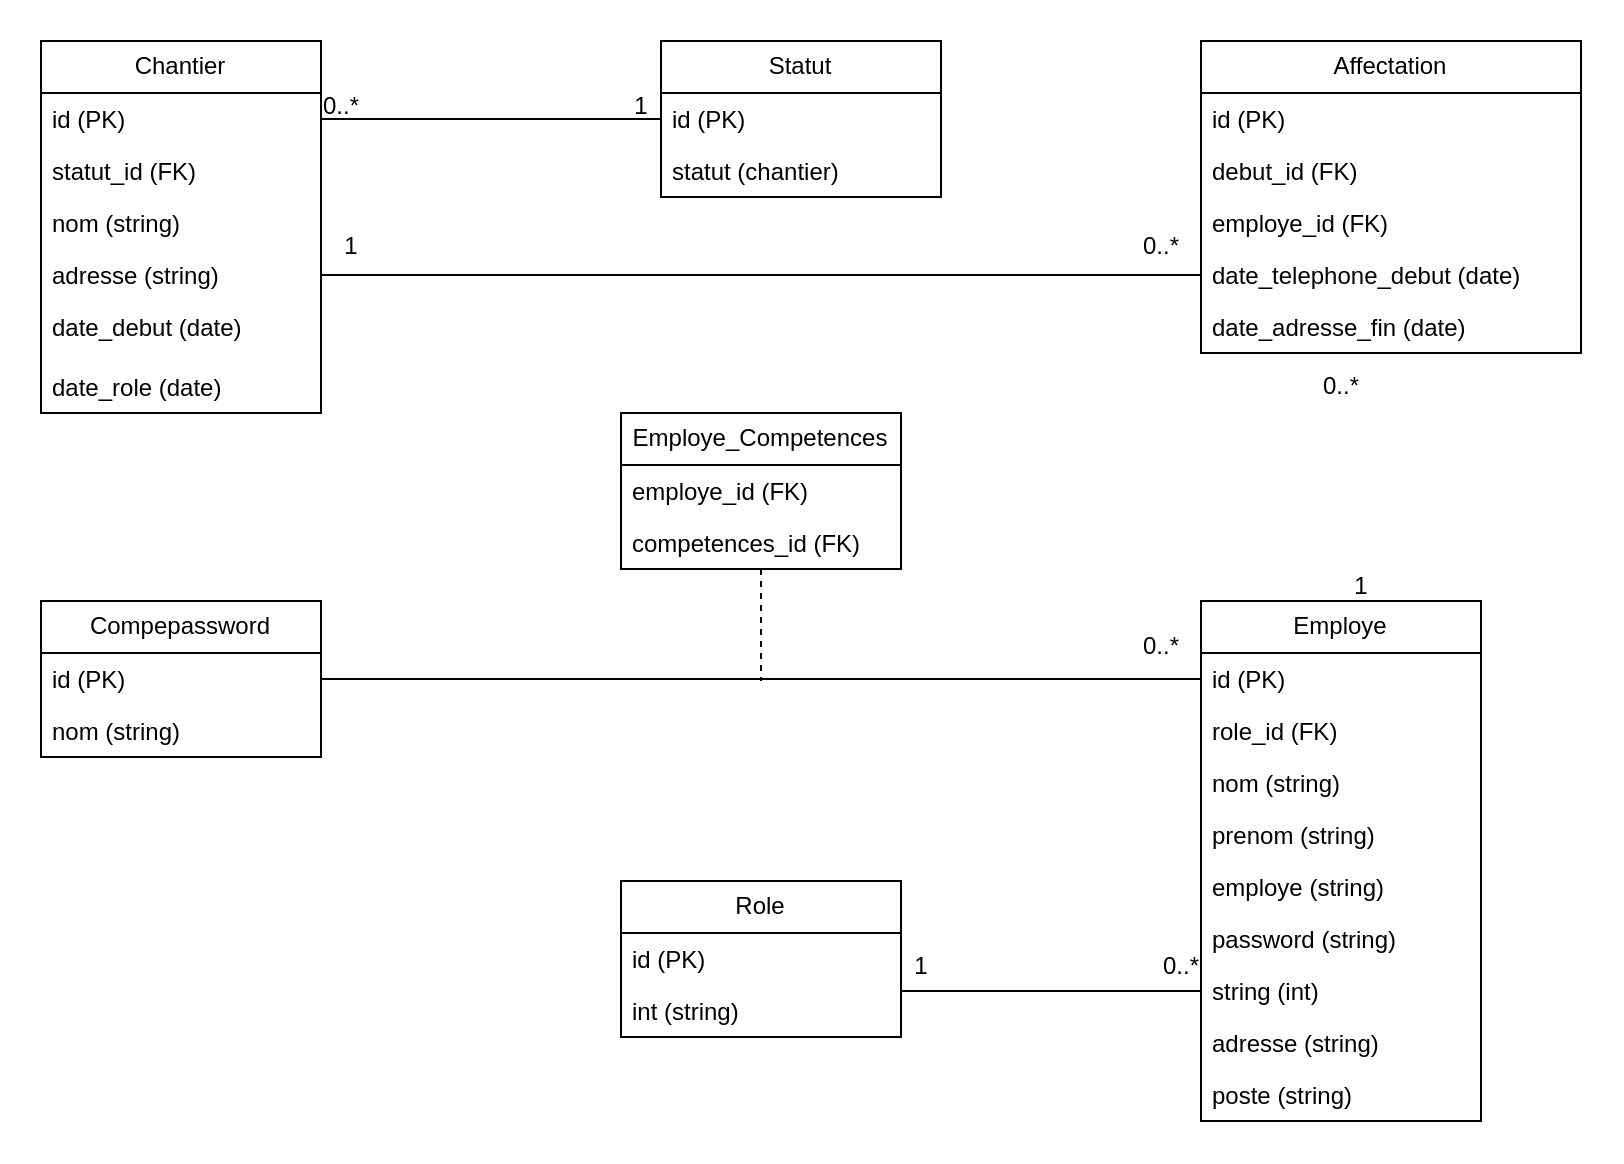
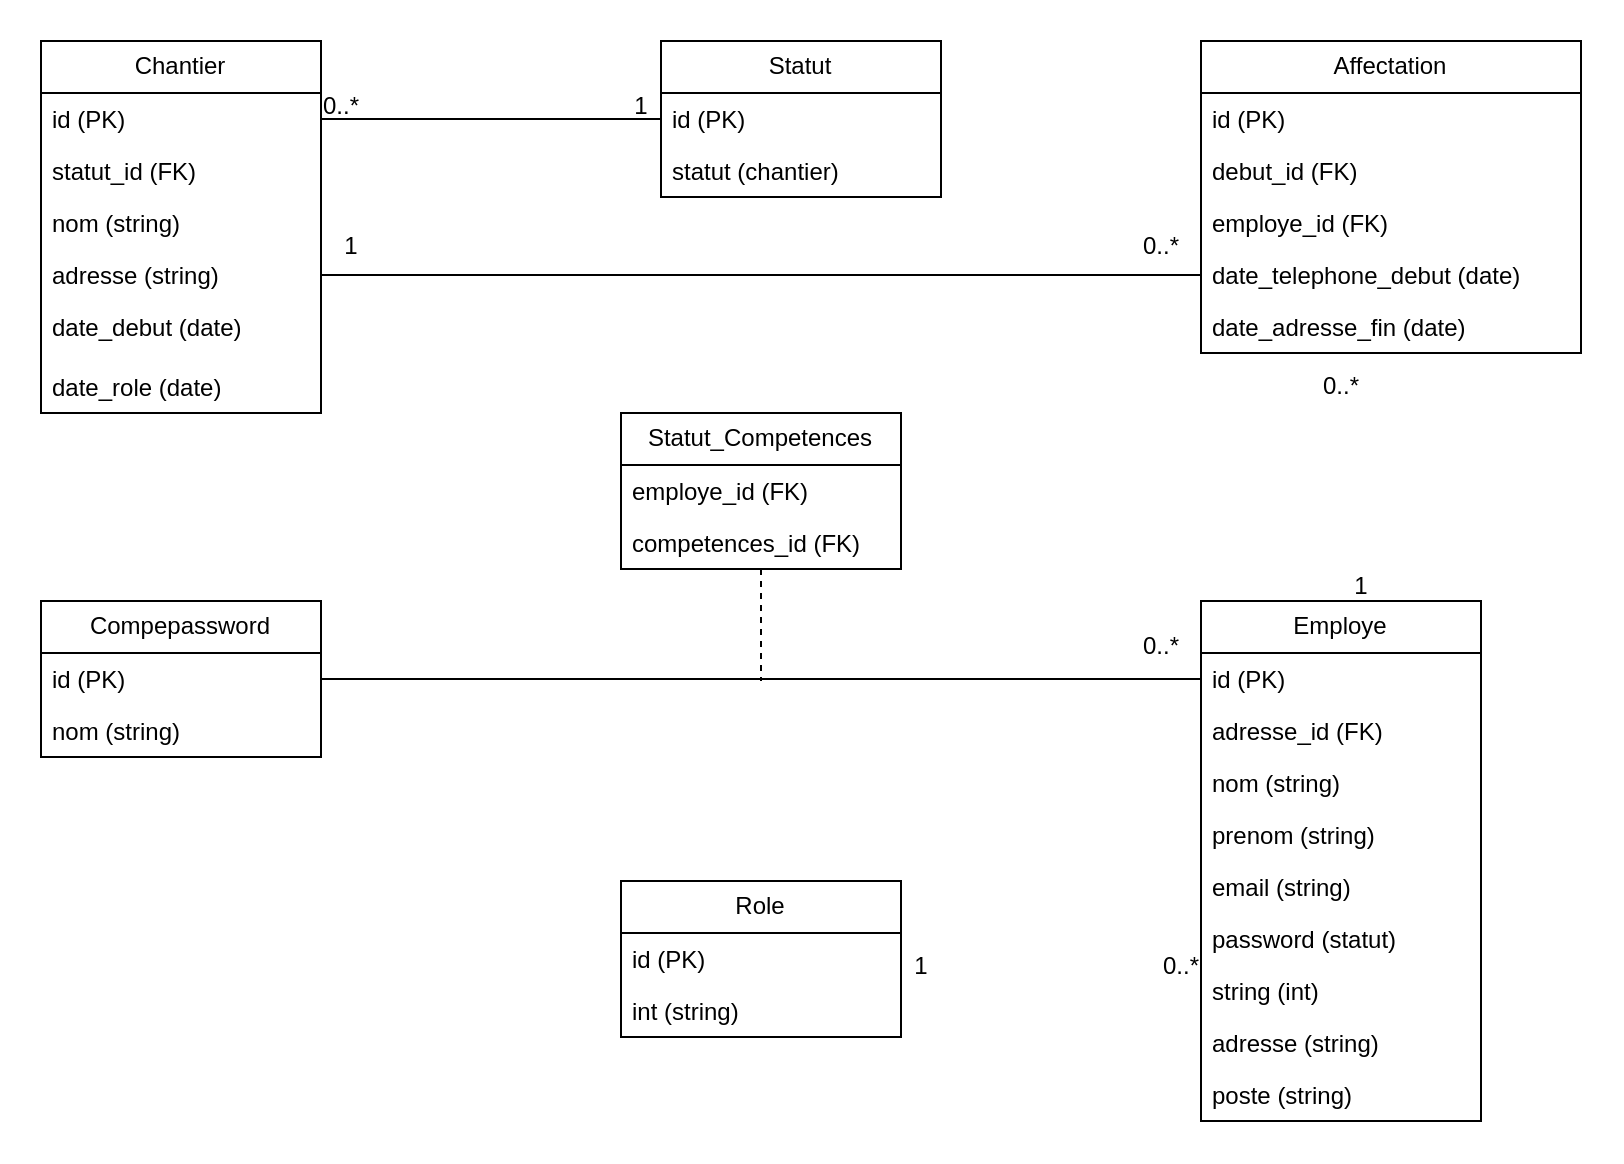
- <mxCell id="31" value="Employe_Competences" style="swimlane;fontStyle=0;childLayout=stackLayout;horizontal=1;startSize=26;fillColor=none;horizontalStack=0;resizeParent=1;resizeParentMax=0;resizeLast=0;collapsible=1;marginBottom=0;whiteSpace=wrap;html=1;" vertex="1" parent="1"><mxGeometry x="310" y="206" width="140" height="78" as="geometry" /></mxCell>
+ <mxCell id="31" value="Statut_Competences" style="swimlane;fontStyle=0;childLayout=stackLayout;horizontal=1;startSize=26;fillColor=none;horizontalStack=0;resizeParent=1;resizeParentMax=0;resizeLast=0;collapsible=1;marginBottom=0;whiteSpace=wrap;html=1;" vertex="1" parent="1"><mxGeometry x="310" y="206" width="140" height="78" as="geometry" /></mxCell>
- <mxCell id="11" value="role_id (FK)" style="text;strokeColor=none;fillColor=none;align=left;verticalAlign=top;spacingLeft=4;spacingRight=4;overflow=hidden;rotatable=0;points=[[0,0.5],[1,0.5]];portConstraint=eastwest;whiteSpace=wrap;html=1;" vertex="1" parent="9"><mxGeometry y="52" width="140" height="26" as="geometry" /></mxCell>
+ <mxCell id="11" value="adresse_id (FK)" style="text;strokeColor=none;fillColor=none;align=left;verticalAlign=top;spacingLeft=4;spacingRight=4;overflow=hidden;rotatable=0;points=[[0,0.5],[1,0.5]];portConstraint=eastwest;whiteSpace=wrap;html=1;" vertex="1" parent="9"><mxGeometry y="52" width="140" height="26" as="geometry" /></mxCell>
- <mxCell id="14" value="employe (string)" style="text;strokeColor=none;fillColor=none;align=left;verticalAlign=top;spacingLeft=4;spacingRight=4;overflow=hidden;rotatable=0;points=[[0,0.5],[1,0.5]];portConstraint=eastwest;whiteSpace=wrap;html=1;" vertex="1" parent="9"><mxGeometry y="130" width="140" height="26" as="geometry" /></mxCell>
+ <mxCell id="14" value="email (string)" style="text;strokeColor=none;fillColor=none;align=left;verticalAlign=top;spacingLeft=4;spacingRight=4;overflow=hidden;rotatable=0;points=[[0,0.5],[1,0.5]];portConstraint=eastwest;whiteSpace=wrap;html=1;" vertex="1" parent="9"><mxGeometry y="130" width="140" height="26" as="geometry" /></mxCell>
- <mxCell id="15" value="password (string)" style="text;strokeColor=none;fillColor=none;align=left;verticalAlign=top;spacingLeft=4;spacingRight=4;overflow=hidden;rotatable=0;points=[[0,0.5],[1,0.5]];portConstraint=eastwest;whiteSpace=wrap;html=1;" vertex="1" parent="9"><mxGeometry y="156" width="140" height="26" as="geometry" /></mxCell>
+ <mxCell id="15" value="password (statut)" style="text;strokeColor=none;fillColor=none;align=left;verticalAlign=top;spacingLeft=4;spacingRight=4;overflow=hidden;rotatable=0;points=[[0,0.5],[1,0.5]];portConstraint=eastwest;whiteSpace=wrap;html=1;" vertex="1" parent="9"><mxGeometry y="156" width="140" height="26" as="geometry" /></mxCell>
- <mxCell id="39" style="edgeStyle=orthogonalEdgeStyle;rounded=0;orthogonalLoop=1;jettySize=auto;html=1;endArrow=none;startFill=0;" edge="1" parent="1" source="27" target="16"><mxGeometry relative="1" as="geometry"><Array as="points"><mxPoint x="480" y="495" /><mxPoint x="480" y="495" /></Array></mxGeometry></mxCell>
